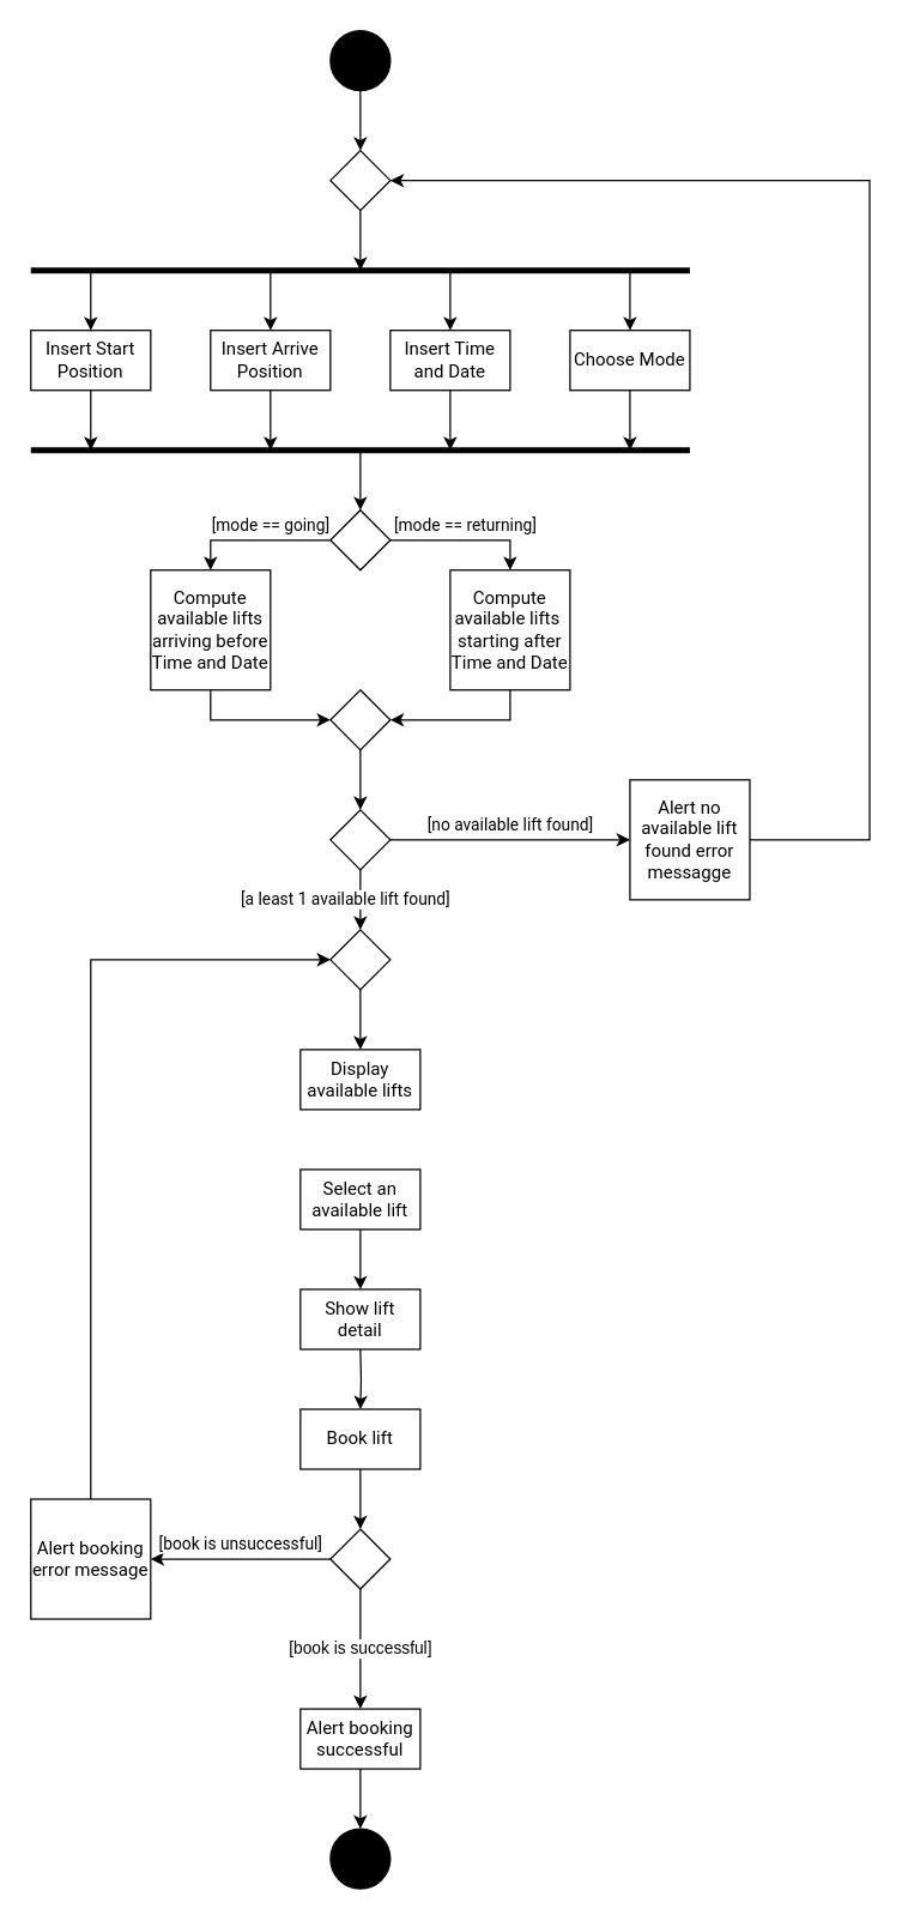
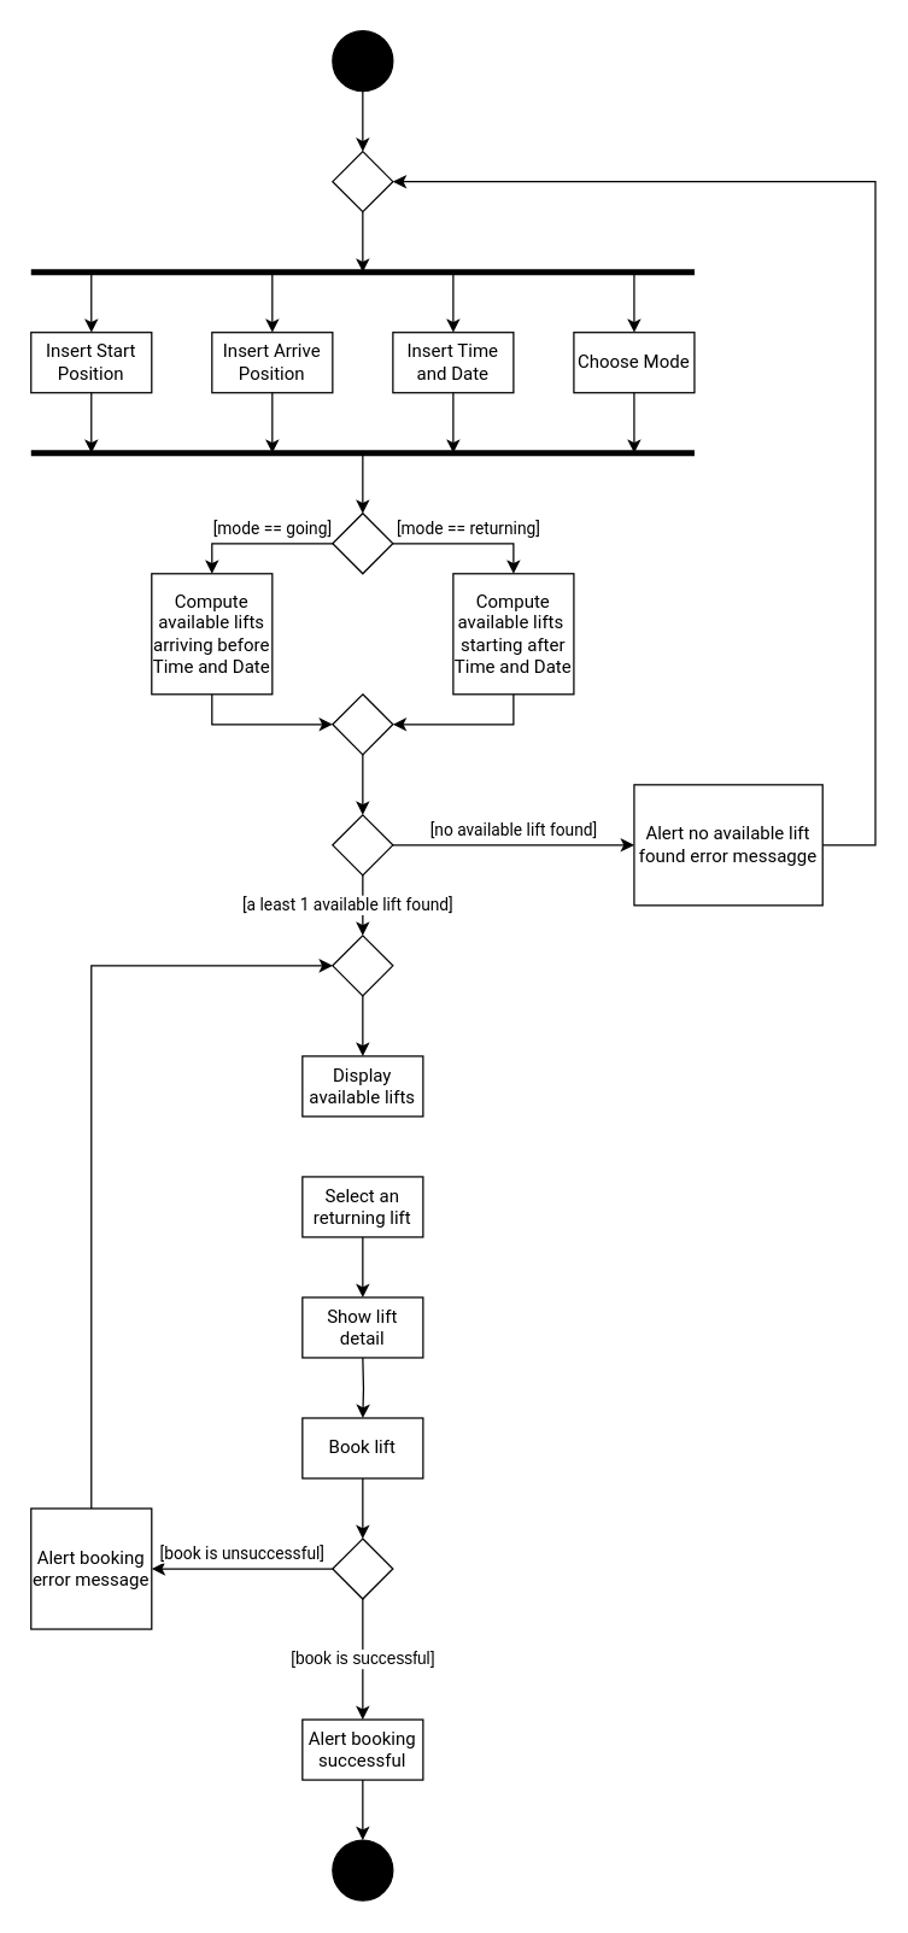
- <mxCell id="44" value="Alert no available lift found error messagge" style="rounded=0;whiteSpace=wrap;html=1;gradientColor=none;fillColor=#FFFFFF;fontFamily=Roboto;fontSource=https%3A%2F%2Ffonts.googleapis.com%2Fcss%3Ffamily%3DRoboto;" parent="1" vertex="1"><mxGeometry x="420" y="520" width="80" height="80" as="geometry" /></mxCell>
+ <mxCell id="44" value="Alert no available lift found error messagge" style="rounded=0;whiteSpace=wrap;html=1;gradientColor=none;fillColor=#FFFFFF;fontFamily=Roboto;fontSource=https%3A%2F%2Ffonts.googleapis.com%2Fcss%3Ffamily%3DRoboto;" parent="1" vertex="1"><mxGeometry x="420" y="520" width="125" height="80" as="geometry" /></mxCell>
- <mxCell id="31" value="Select an available lift" style="rounded=0;whiteSpace=wrap;html=1;gradientColor=none;fillColor=#FFFFFF;fontFamily=Roboto;fontSource=https%3A%2F%2Ffonts.googleapis.com%2Fcss%3Ffamily%3DRoboto;" parent="1" vertex="1"><mxGeometry x="200" y="780" width="80" height="40" as="geometry" /></mxCell>
+ <mxCell id="31" value="Select an returning lift" style="rounded=0;whiteSpace=wrap;html=1;gradientColor=none;fillColor=#FFFFFF;fontFamily=Roboto;fontSource=https%3A%2F%2Ffonts.googleapis.com%2Fcss%3Ffamily%3DRoboto;" parent="1" vertex="1"><mxGeometry x="200" y="780" width="80" height="40" as="geometry" /></mxCell>
